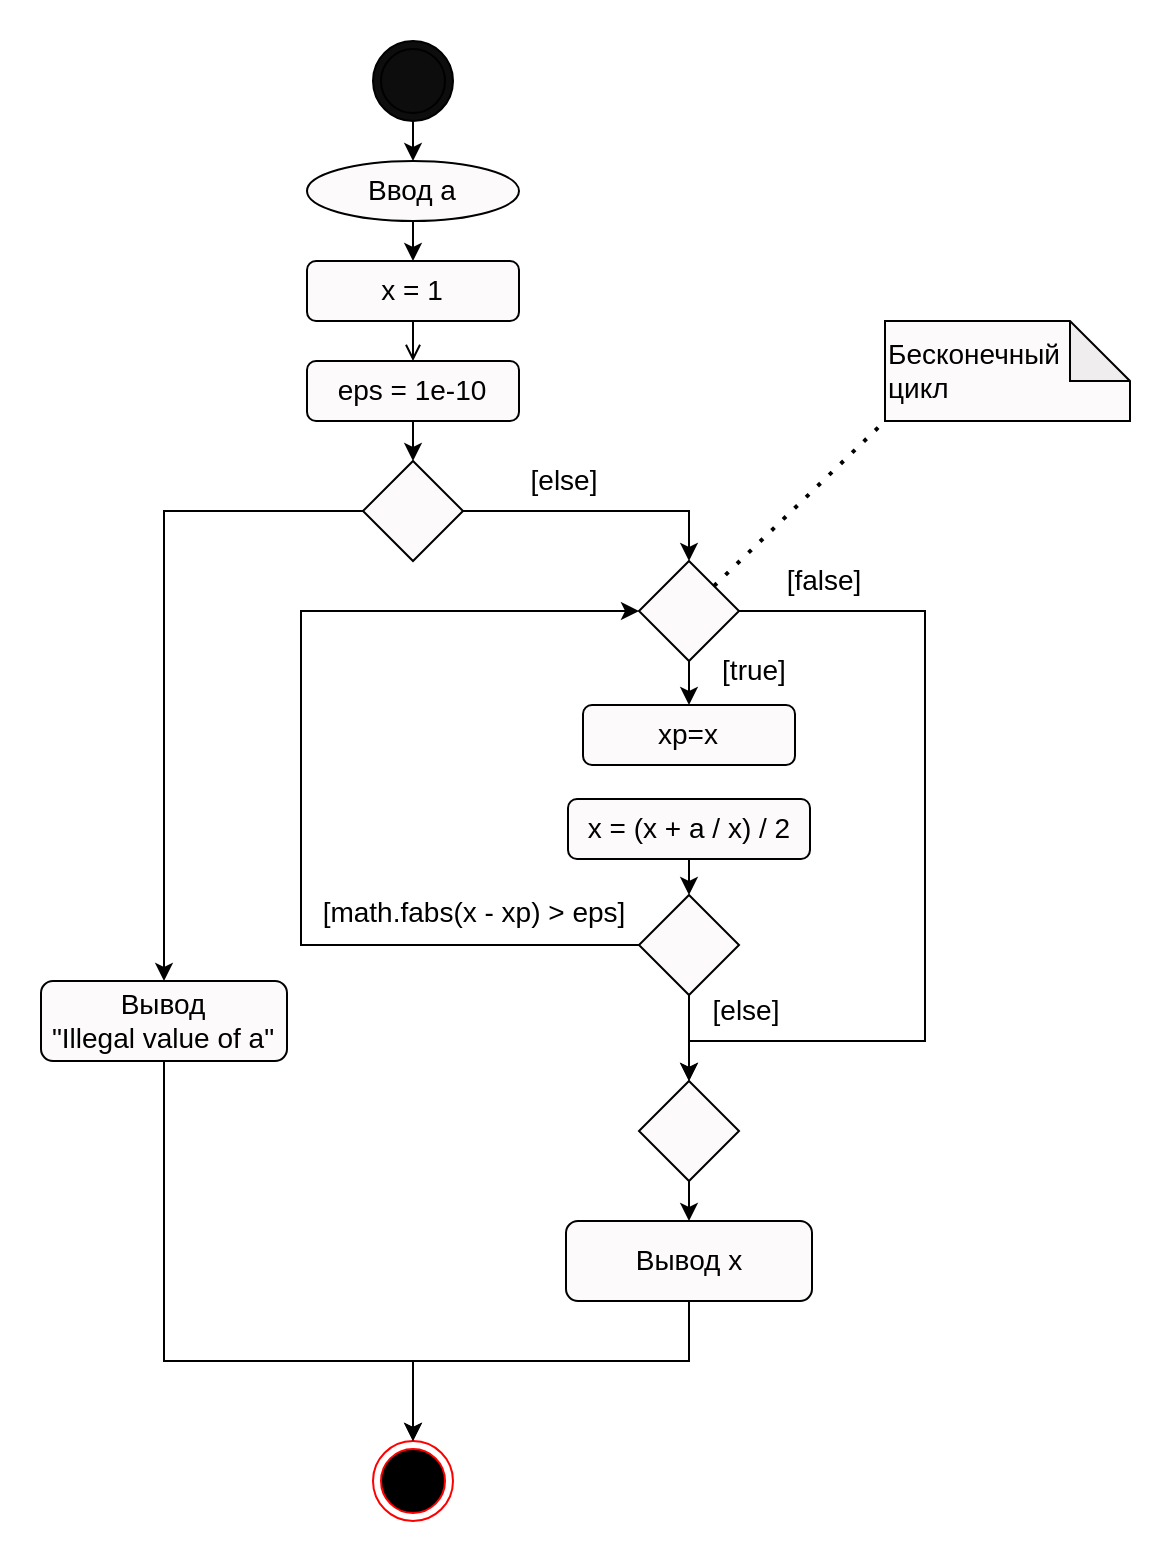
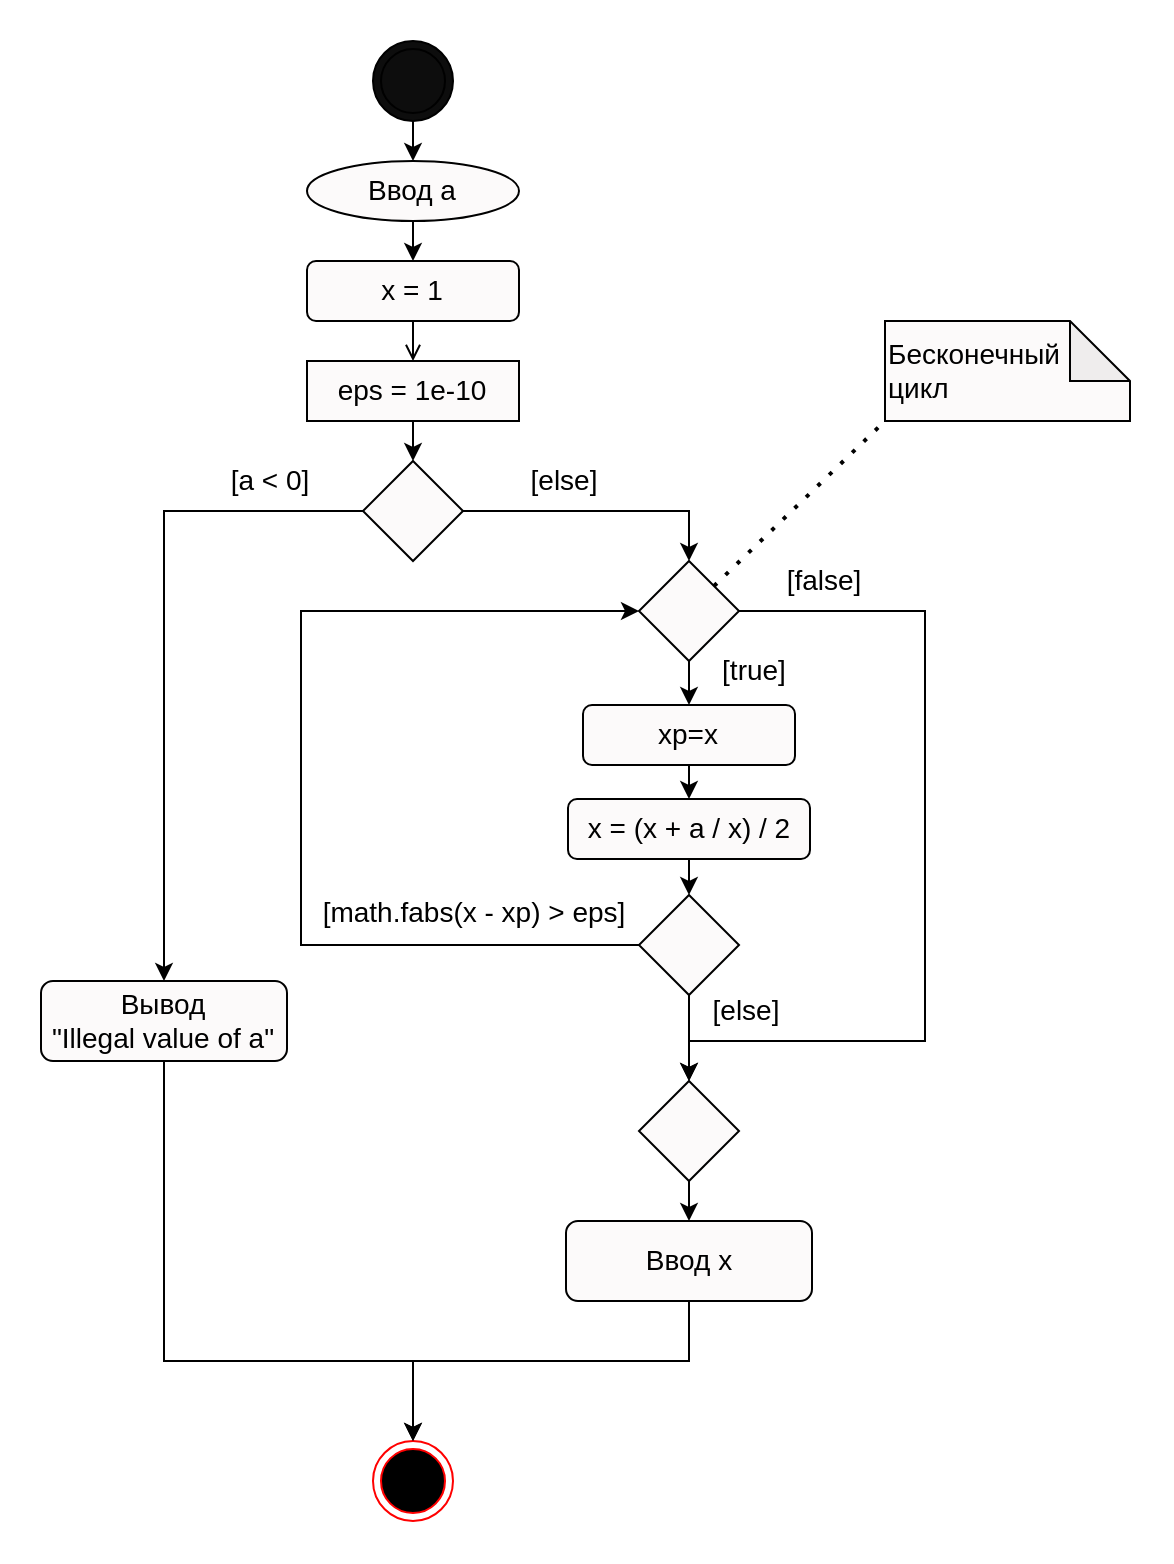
- <mxCell id="17" value="eps = 1e-10" style="rounded=1;whiteSpace=wrap;html=1;fillColor=#FCFAFA;fontSize=14;" vertex="1" parent="1"><mxGeometry x="153" y="180" width="106" height="30" as="geometry" /></mxCell>
+ <mxCell id="17" value="eps = 1e-10" style="whiteSpace=wrap;html=1;fillColor=#FCFAFA;fontSize=14;rounded=0;" vertex="1" parent="1"><mxGeometry x="153" y="180" width="106" height="30" as="geometry" /></mxCell>
+ <mxCell id="12" value="[a &amp;lt; 0]" style="text;html=1;strokeColor=none;fillColor=none;align=center;verticalAlign=middle;whiteSpace=wrap;rounded=0;fontSize=14;" vertex="1" parent="1"><mxGeometry x="105" y="230" width="60" height="20" as="geometry" /></mxCell>
+ <mxCell id="21" style="edgeStyle=orthogonalEdgeStyle;rounded=0;orthogonalLoop=1;jettySize=auto;html=1;exitX=0.5;exitY=1;exitDx=0;exitDy=0;entryX=0.5;entryY=0;entryDx=0;entryDy=0;fontSize=14;" edge="1" parent="1" source="22" target="24"><mxGeometry relative="1" as="geometry" /></mxCell>
- <mxCell id="37" value="Вывод x" style="rounded=1;whiteSpace=wrap;html=1;fillColor=#FCFAFA;fontSize=14;" vertex="1" parent="1"><mxGeometry x="282.5" y="610" width="123" height="40" as="geometry" /></mxCell>
+ <mxCell id="37" value="Ввод x" style="rounded=1;whiteSpace=wrap;html=1;fillColor=#FCFAFA;fontSize=14;" vertex="1" parent="1"><mxGeometry x="282.5" y="610" width="123" height="40" as="geometry" /></mxCell>
